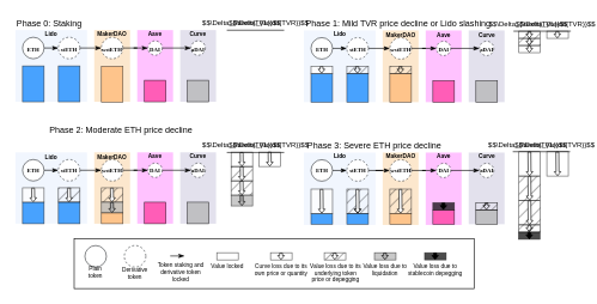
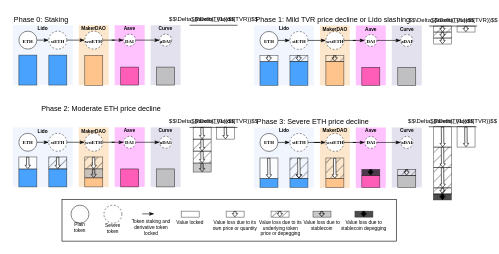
- <mxCell id="115" value="&lt;font style=&quot;font-size: 8px;&quot;&gt;Curve loss due to its own price or quantity&lt;/font&gt;" style="text;html=1;strokeColor=none;fillColor=none;align=center;verticalAlign=middle;whiteSpace=wrap;rounded=0;fontSize=8;" parent="1" vertex="1"><mxGeometry x="351" y="371" width="80" height="10" as="geometry" /></mxCell>
+ <mxCell id="115" value="&lt;font style=&quot;font-size: 8px;&quot;&gt;Value loss due to its own price or quantity&lt;/font&gt;" style="text;html=1;strokeColor=none;fillColor=none;align=center;verticalAlign=middle;whiteSpace=wrap;rounded=0;fontSize=8;" parent="1" vertex="1"><mxGeometry x="351" y="371" width="80" height="10" as="geometry" /></mxCell>
- <mxCell id="116" value="&lt;font style=&quot;font-size: 8px;&quot;&gt;Value loss due to liquidation&lt;/font&gt;" style="text;html=1;strokeColor=none;fillColor=none;align=center;verticalAlign=middle;whiteSpace=wrap;rounded=0;fontSize=8;" parent="1" vertex="1"><mxGeometry x="496" y="371" width="80" height="10" as="geometry" /></mxCell>
+ <mxCell id="116" value="&lt;font style=&quot;font-size: 8px;&quot;&gt;Value loss due to stablecoin&lt;/font&gt;" style="text;html=1;strokeColor=none;fillColor=none;align=center;verticalAlign=middle;whiteSpace=wrap;rounded=0;fontSize=8;" parent="1" vertex="1"><mxGeometry x="496" y="371" width="80" height="10" as="geometry" /></mxCell>
- <mxCell id="173" value="&lt;font style=&quot;font-size: 8px;&quot;&gt;Derivative&lt;br&gt;token&lt;br&gt;&lt;/font&gt;" style="text;html=1;strokeColor=none;fillColor=none;align=center;verticalAlign=middle;whiteSpace=wrap;rounded=0;fontSize=8;" parent="1" vertex="1"><mxGeometry x="157" y="376" width="60" height="10" as="geometry" /></mxCell>
+ <mxCell id="173" value="&lt;font style=&quot;font-size: 8px;&quot;&gt;Severe&lt;br&gt;token&lt;br&gt;&lt;/font&gt;" style="text;html=1;strokeColor=none;fillColor=none;align=center;verticalAlign=middle;whiteSpace=wrap;rounded=0;fontSize=8;" parent="1" vertex="1"><mxGeometry x="157" y="376" width="60" height="10" as="geometry" /></mxCell>
